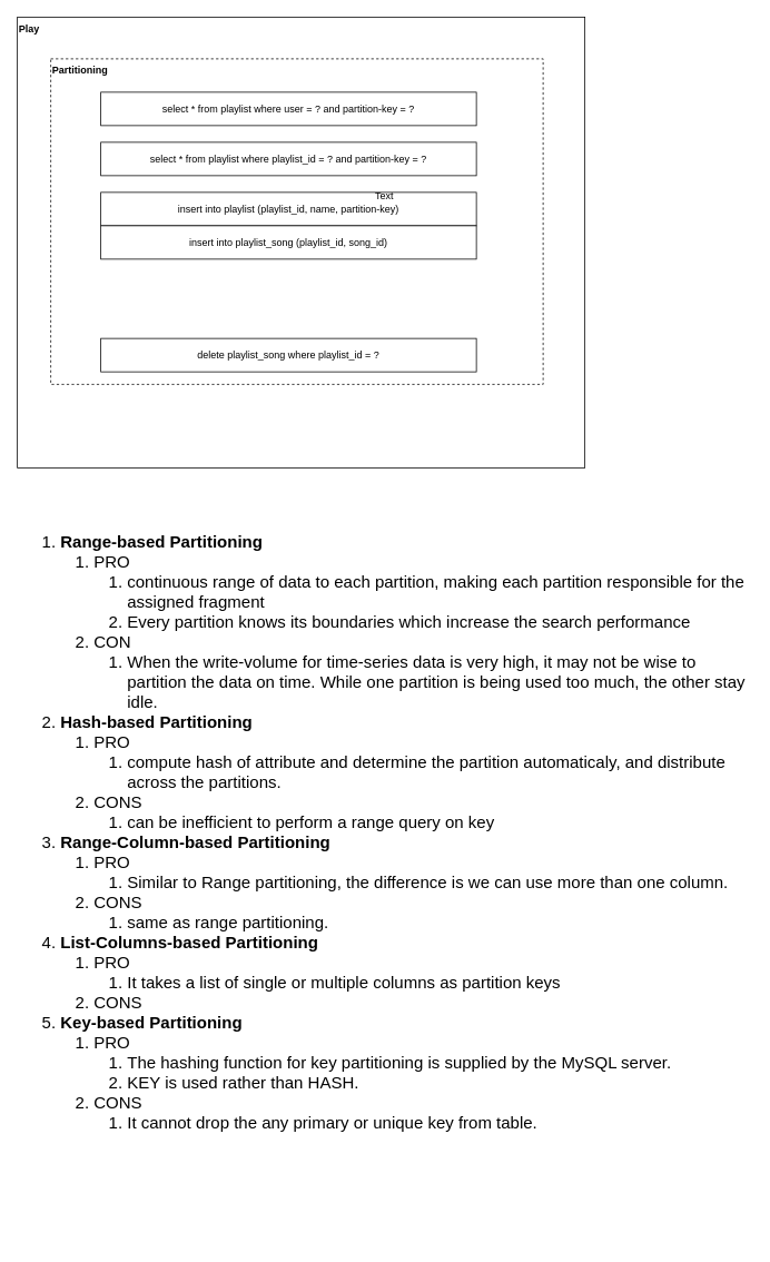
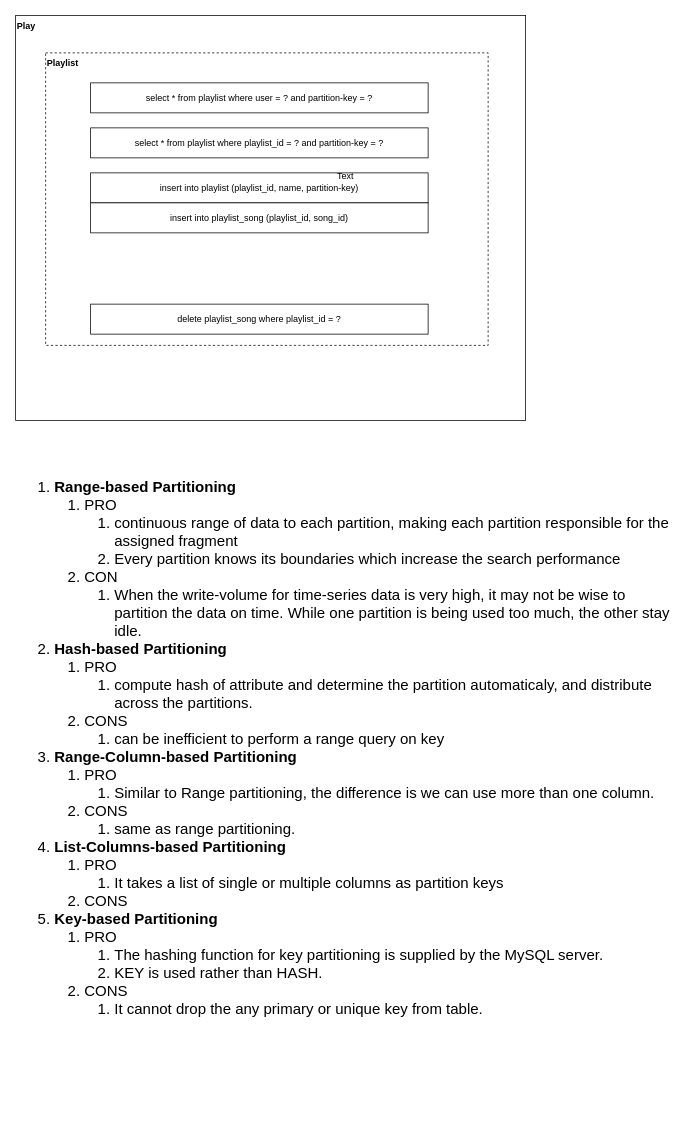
- <mxCell id="3" value="Partitioning" style="rounded=0;whiteSpace=wrap;html=1;align=left;verticalAlign=top;dashed=1;fontStyle=1" parent="1" vertex="1"><mxGeometry x="60" y="70" width="590" height="390" as="geometry" /></mxCell>
+ <mxCell id="3" value="Playlist" style="rounded=0;whiteSpace=wrap;html=1;align=left;verticalAlign=top;dashed=1;fontStyle=1" parent="1" vertex="1"><mxGeometry x="60" y="70" width="590" height="390" as="geometry" /></mxCell>
